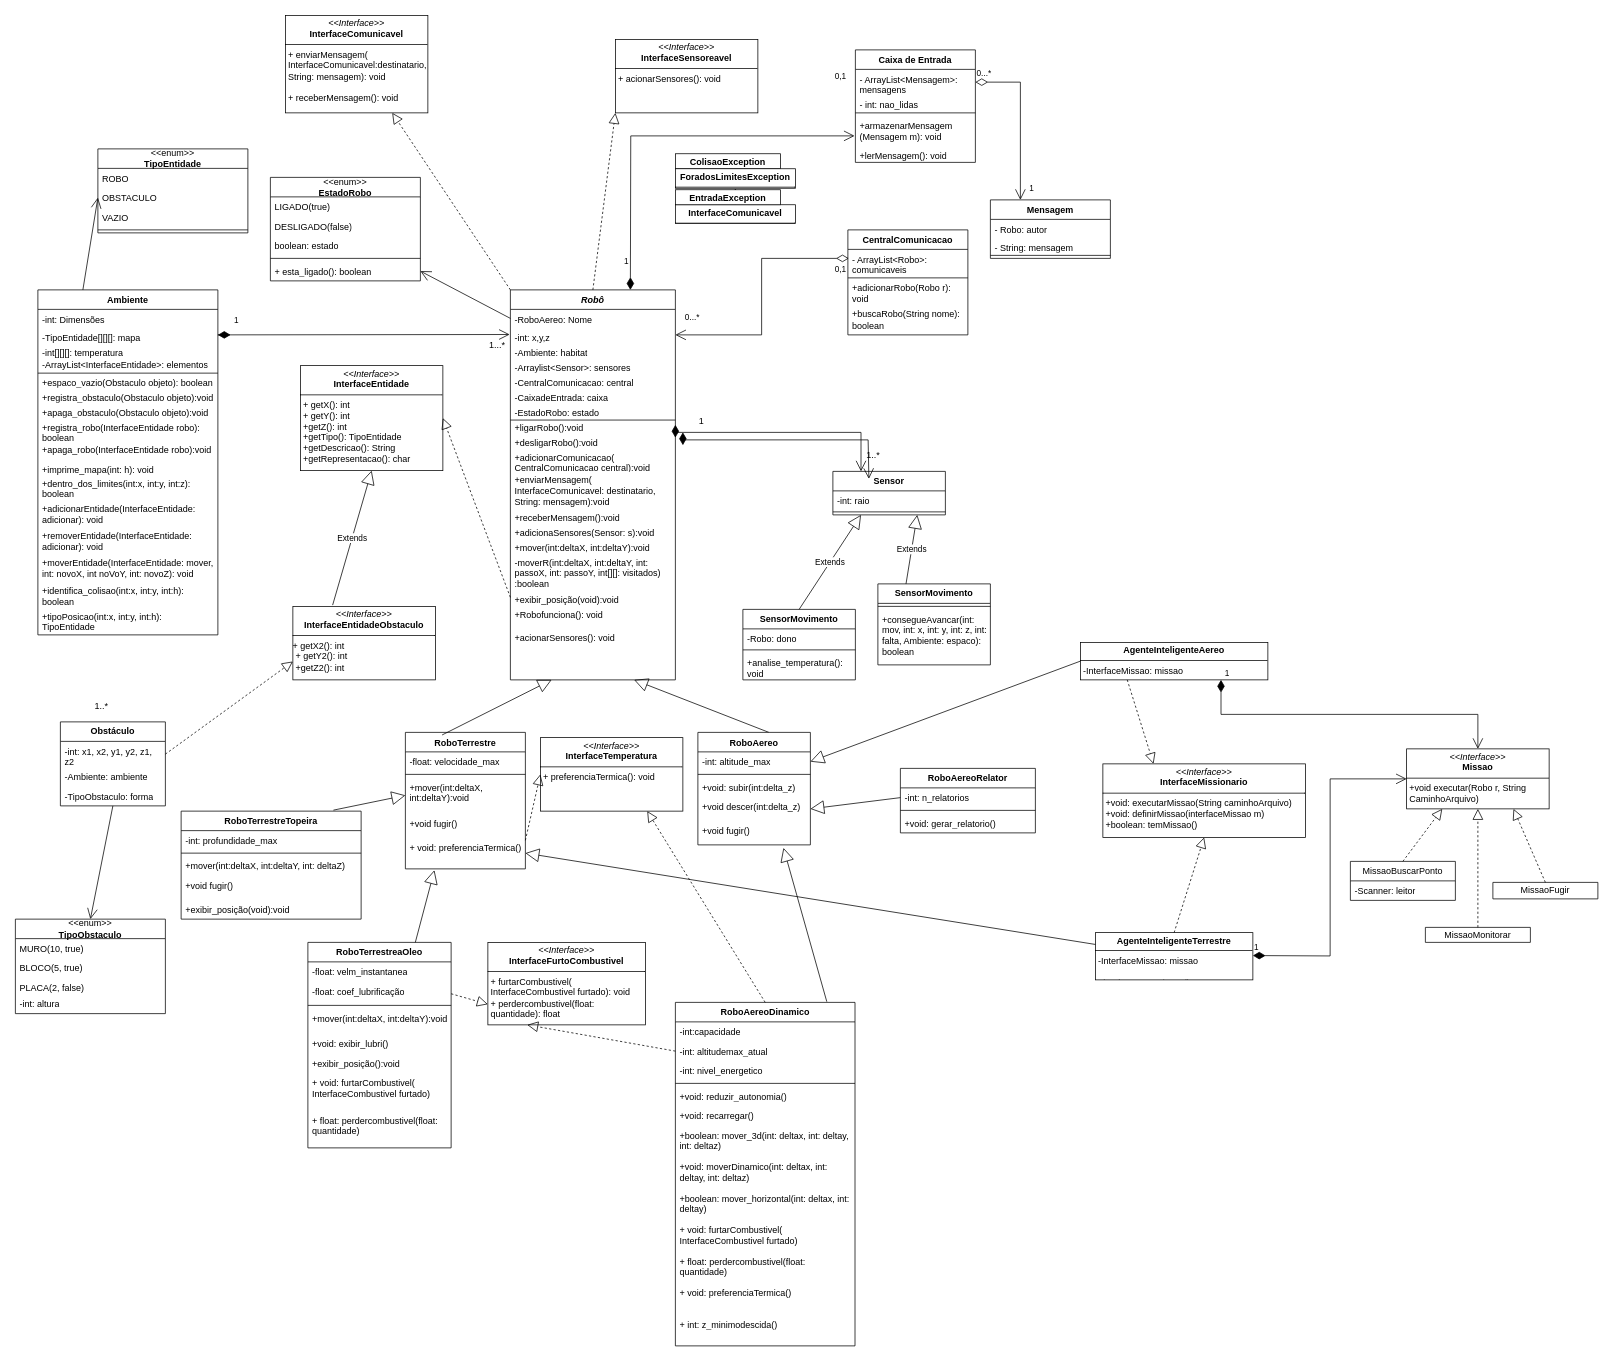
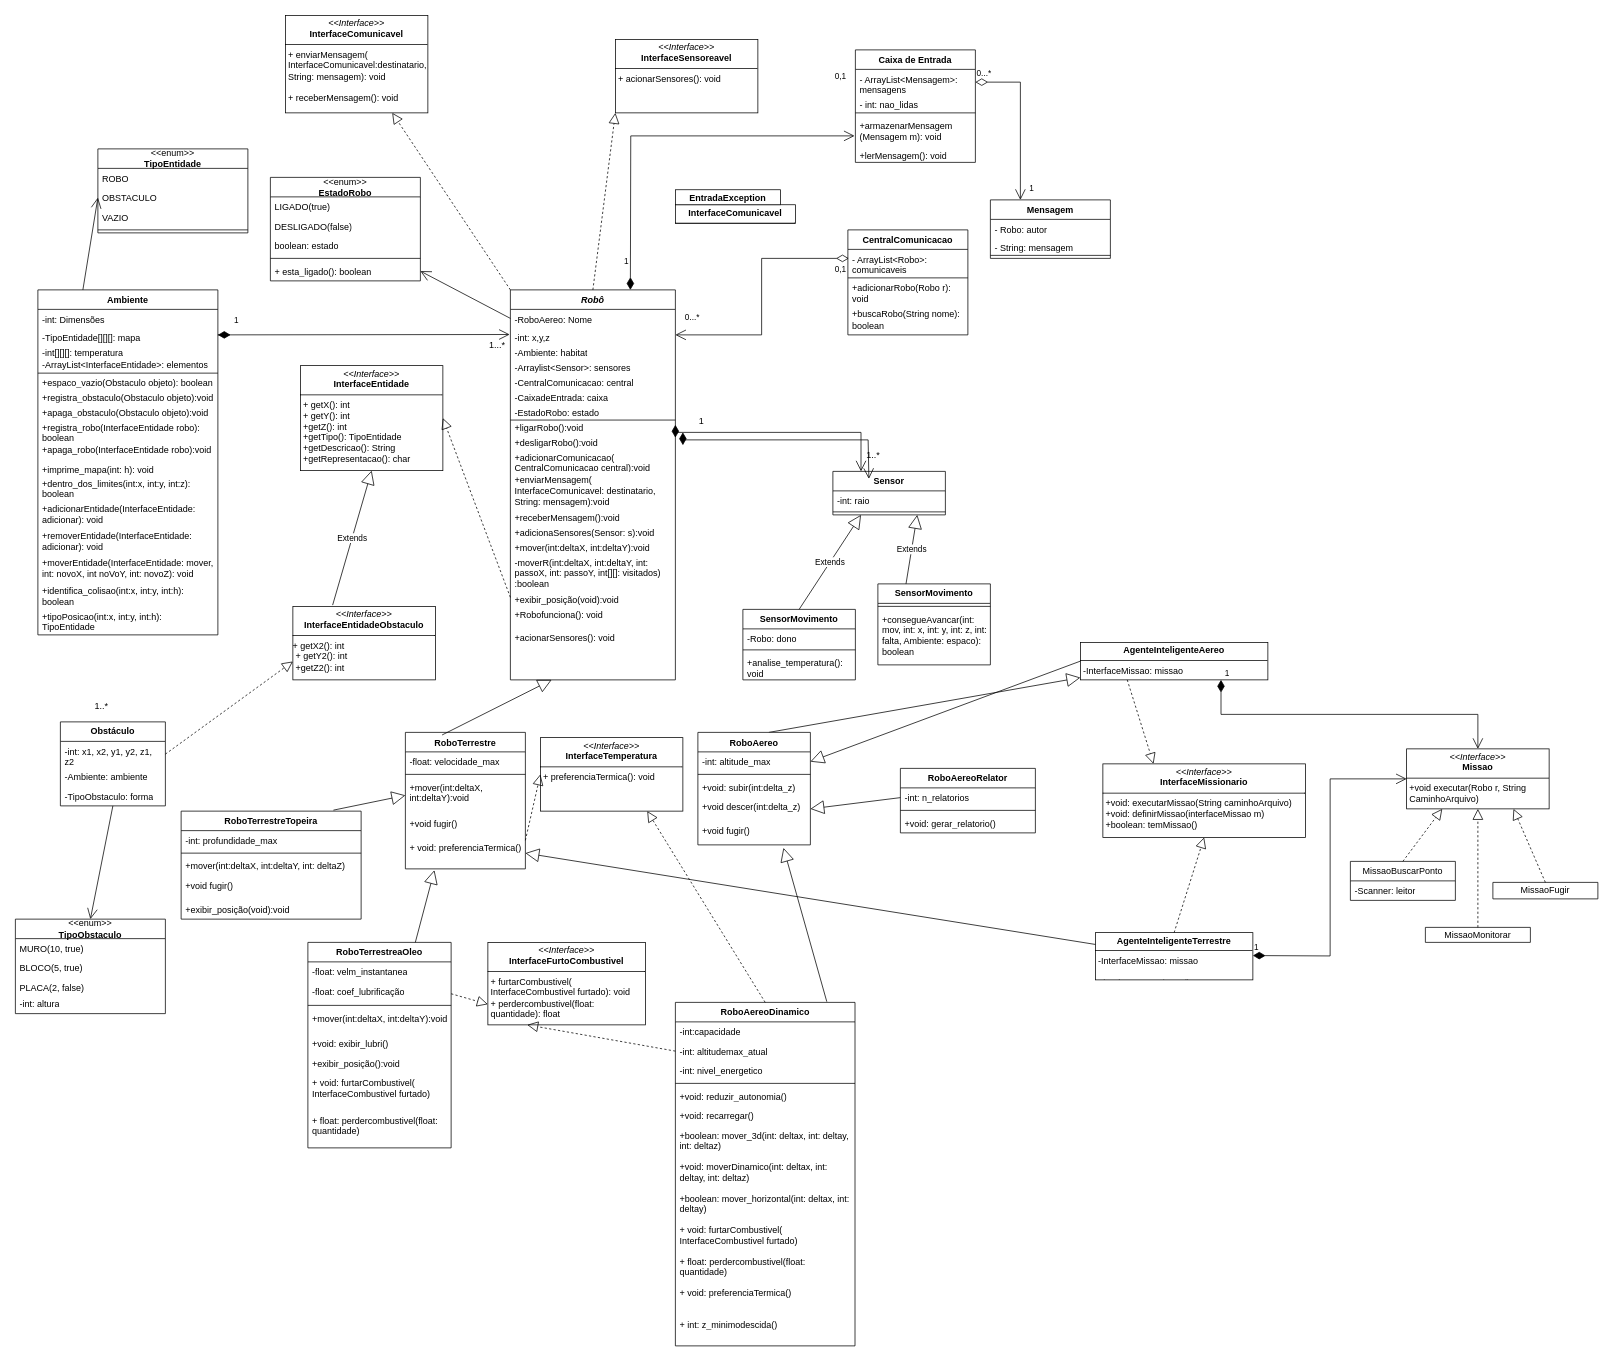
- <mxCell id="134" value="&lt;p style=&quot;margin:0px;margin-top:4px;text-align:center;&quot;&gt;&lt;b&gt;ColisaoException&lt;/b&gt;&lt;/p&gt;&lt;hr size=&quot;1&quot; style=&quot;border-style:solid;&quot;&gt;&lt;div style=&quot;height:2px;&quot;&gt;&lt;/div&gt;" style="verticalAlign=top;align=left;overflow=fill;html=1;whiteSpace=wrap;" parent="1" vertex="1"><mxGeometry x="900" y="204.5" width="140" height="20" as="geometry" /></mxCell>
- <mxCell id="141" value="&lt;p style=&quot;margin:0px;margin-top:4px;text-align:center;&quot;&gt;&lt;b&gt;ForadosLimitesException&lt;/b&gt;&lt;/p&gt;&lt;hr size=&quot;1&quot; style=&quot;border-style:solid;&quot;&gt;&lt;div style=&quot;height:2px;&quot;&gt;&lt;/div&gt;" style="verticalAlign=top;align=left;overflow=fill;html=1;whiteSpace=wrap;" parent="1" vertex="1"><mxGeometry x="900" y="224.5" width="160" height="26" as="geometry" /></mxCell>
- <mxCell id="144" value="" style="edgeStyle=orthogonalEdgeStyle;rounded=0;orthogonalLoop=1;jettySize=auto;html=1;" edge="1" parent="1" source="145" target="141"><mxGeometry relative="1" as="geometry" /></mxCell>
- <mxCell id="100" value="" style="endArrow=block;endSize=16;endFill=0;html=1;rounded=0;exitX=0.631;exitY=0;exitDx=0;exitDy=0;exitPerimeter=0;entryX=0.75;entryY=1;entryDx=0;entryDy=0;" parent="1" source="167" target="21" edge="1"><mxGeometry x="-0.5" y="-120" width="160" relative="1" as="geometry"><mxPoint x="659" y="750" as="sourcePoint" /><mxPoint x="850" y="636" as="targetPoint" /><mxPoint as="offset" /></mxGeometry></mxCell>
+ <mxCell id="100" value="" style="endArrow=block;endSize=16;endFill=0;html=1;rounded=0;exitX=0.631;exitY=0;exitDx=0;exitDy=0;exitPerimeter=0;" parent="1" source="167" target="182" edge="1"><mxGeometry x="-0.5" y="-120" width="160" relative="1" as="geometry"><mxPoint x="659" y="750" as="sourcePoint" /><mxPoint x="850" y="636" as="targetPoint" /><mxPoint as="offset" /></mxGeometry></mxCell>
